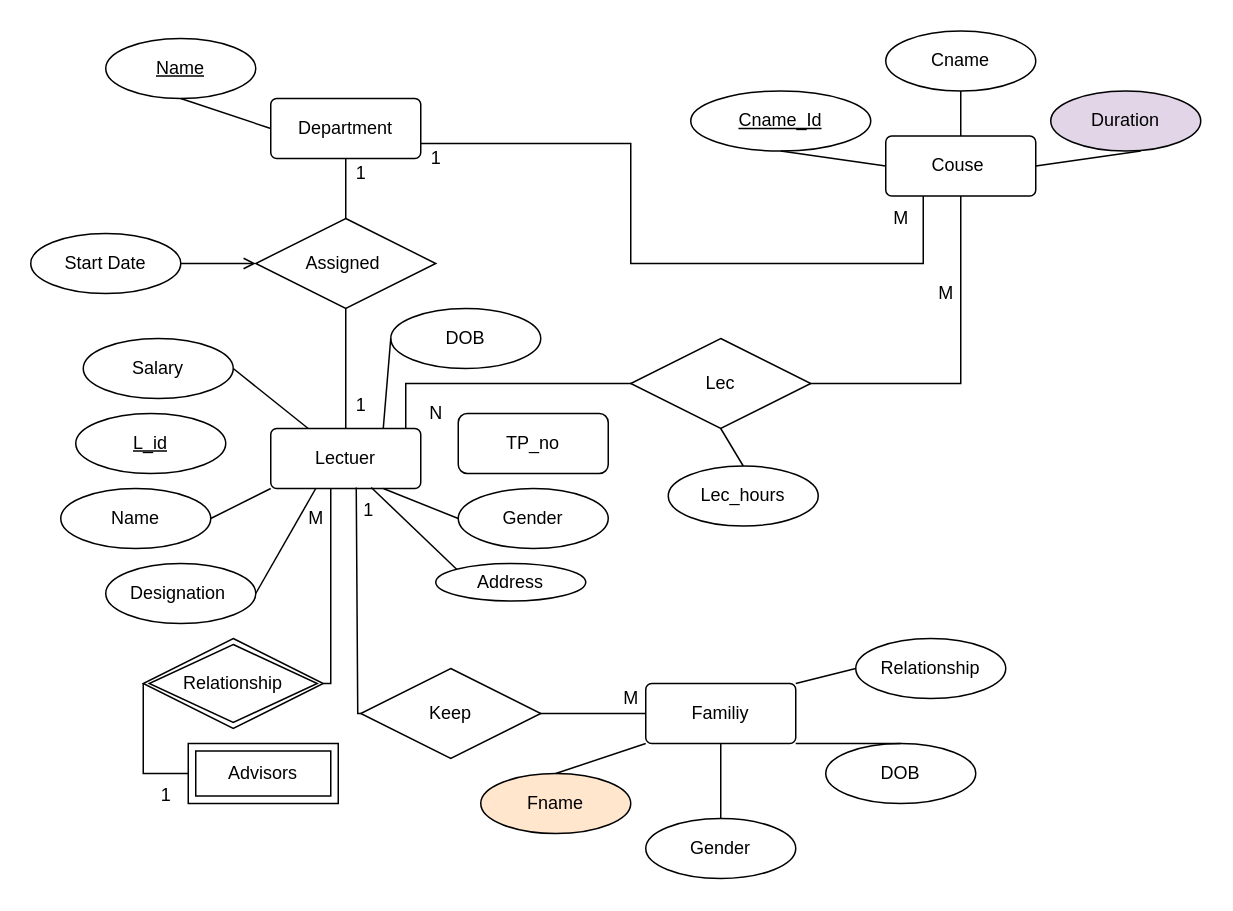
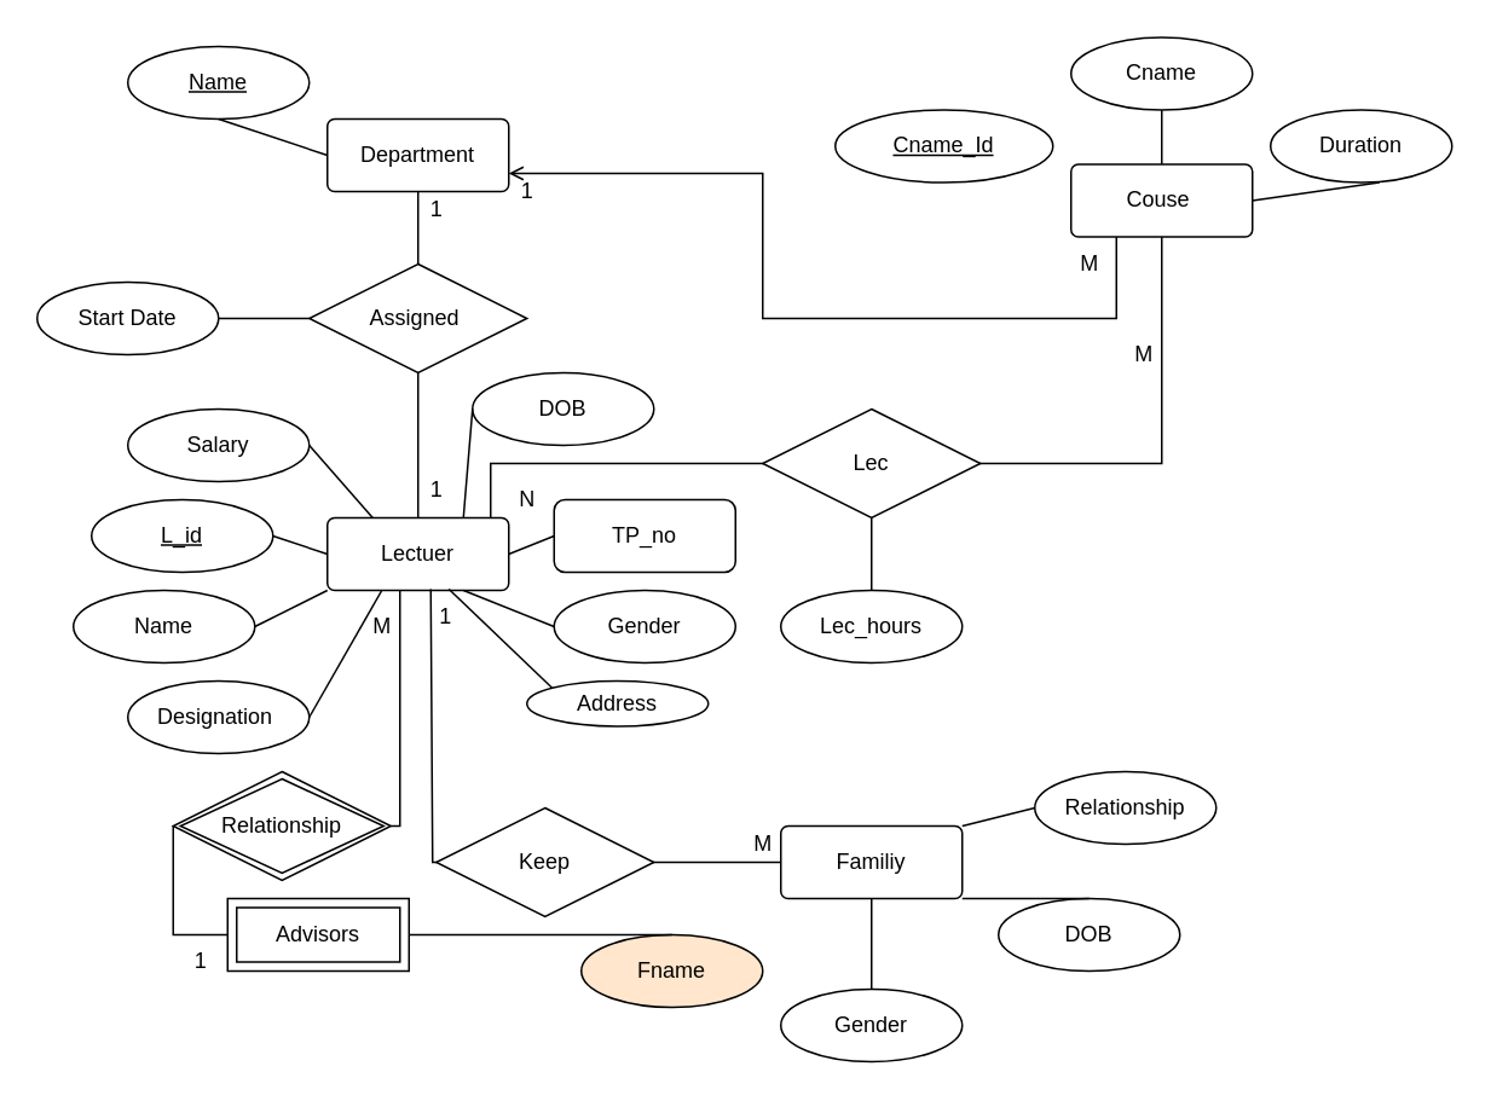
- <mxCell id="10" value="Duration" style="ellipse;whiteSpace=wrap;html=1;align=center;fillColor=#e1d5e7;" vertex="1" parent="1"><mxGeometry x="700" y="60" width="100" height="40" as="geometry" /></mxCell>
+ <mxCell id="10" value="Duration" style="ellipse;whiteSpace=wrap;html=1;align=center;" vertex="1" parent="1"><mxGeometry x="700" y="60" width="100" height="40" as="geometry" /></mxCell>
- <mxCell id="44" value="" style="endArrow=none;html=1;rounded=0;entryX=1;entryY=0.75;entryDx=0;entryDy=0;exitX=0.25;exitY=1;exitDx=0;exitDy=0;" edge="1" parent="1" source="3" target="2"><mxGeometry width="50" height="50" relative="1" as="geometry"><mxPoint x="620" y="175" as="sourcePoint" /><mxPoint x="470" y="135" as="targetPoint" /><Array as="points"><mxPoint x="615" y="175" /><mxPoint x="420" y="175" /><mxPoint x="420" y="95" /></Array></mxGeometry></mxCell>
+ <mxCell id="44" value="" style="endArrow=open;html=1;rounded=0;entryX=1;entryY=0.75;entryDx=0;entryDy=0;exitX=0.25;exitY=1;exitDx=0;exitDy=0;" edge="1" parent="1" source="3" target="2"><mxGeometry width="50" height="50" relative="1" as="geometry"><mxPoint x="620" y="175" as="sourcePoint" /><mxPoint x="470" y="135" as="targetPoint" /><Array as="points"><mxPoint x="615" y="175" /><mxPoint x="420" y="175" /><mxPoint x="420" y="95" /></Array></mxGeometry></mxCell>
- <mxCell id="14" value="" style="endArrow=none;html=1;rounded=0;entryX=0.5;entryY=1;entryDx=0;entryDy=0;exitX=0;exitY=0.5;exitDx=0;exitDy=0;" edge="1" parent="1" source="3" target="8"><mxGeometry width="50" height="50" relative="1" as="geometry"><mxPoint x="380" y="170" as="sourcePoint" /><mxPoint x="430" y="120" as="targetPoint" /></mxGeometry></mxCell>
- <mxCell id="37" value="" style="endArrow=open;html=1;rounded=0;entryX=0;entryY=0.5;entryDx=0;entryDy=0;exitX=1;exitY=0.5;exitDx=0;exitDy=0;" edge="1" parent="1" source="36" target="31"><mxGeometry width="50" height="50" relative="1" as="geometry"><mxPoint x="420" y="265" as="sourcePoint" /><mxPoint x="470" y="215" as="targetPoint" /></mxGeometry></mxCell>
+ <mxCell id="37" value="" style="endArrow=none;html=1;rounded=0;entryX=0;entryY=0.5;entryDx=0;entryDy=0;exitX=1;exitY=0.5;exitDx=0;exitDy=0;" edge="1" parent="1" source="36" target="31"><mxGeometry width="50" height="50" relative="1" as="geometry"><mxPoint x="420" y="265" as="sourcePoint" /><mxPoint x="470" y="215" as="targetPoint" /></mxGeometry></mxCell>
- <mxCell id="19" value="Salary" style="ellipse;whiteSpace=wrap;html=1;align=center;" vertex="1" parent="1"><mxGeometry x="55" y="225" width="100" height="40" as="geometry" /></mxCell>
+ <mxCell id="19" value="Salary" style="ellipse;whiteSpace=wrap;html=1;align=center;" vertex="1" parent="1"><mxGeometry y="225" width="100" height="40" as="geometry" x="70" /></mxCell>
+ <mxCell id="30" value="" style="endArrow=none;html=1;rounded=0;entryX=1;entryY=0.5;entryDx=0;entryDy=0;exitX=0;exitY=0.5;exitDx=0;exitDy=0;" edge="1" parent="1" source="4" target="15"><mxGeometry width="50" height="50" relative="1" as="geometry"><mxPoint x="420" y="345" as="sourcePoint" /><mxPoint x="470" y="295" as="targetPoint" /></mxGeometry></mxCell>
+ <mxCell id="25" value="" style="endArrow=none;html=1;rounded=0;entryX=0;entryY=0.5;entryDx=0;entryDy=0;exitX=1;exitY=0.5;exitDx=0;exitDy=0;" edge="1" parent="1" source="4" target="21"><mxGeometry width="50" height="50" relative="1" as="geometry"><mxPoint x="440" y="365" as="sourcePoint" /><mxPoint x="490" y="315" as="targetPoint" /></mxGeometry></mxCell>
- <mxCell id="42" value="Lec_hours" style="ellipse;whiteSpace=wrap;html=1;align=center;" vertex="1" parent="1"><mxGeometry x="445" y="310" width="100" height="40" as="geometry" /></mxCell>
+ <mxCell id="42" value="Lec_hours" style="ellipse;whiteSpace=wrap;html=1;align=center;" vertex="1" parent="1"><mxGeometry x="430" y="325" width="100" height="40" as="geometry" /></mxCell>
- <mxCell id="61" value="" style="endArrow=none;html=1;rounded=0;entryX=0;entryY=1;entryDx=0;entryDy=0;exitX=0.5;exitY=0;exitDx=0;exitDy=0;" edge="1" parent="1" source="57" target="5"><mxGeometry width="50" height="50" relative="1" as="geometry"><mxPoint x="420" y="515" as="sourcePoint" /><mxPoint x="470" y="465" as="targetPoint" /></mxGeometry></mxCell>
+ <mxCell id="61" value="" style="endArrow=none;html=1;rounded=0;exitX=0.5;exitY=0;exitDx=0;exitDy=0;" edge="1" parent="1" source="57" target="6"><mxGeometry width="50" height="50" relative="1" as="geometry"><mxPoint x="420" y="515" as="sourcePoint" /><mxPoint x="470" y="465" as="targetPoint" /></mxGeometry></mxCell>
